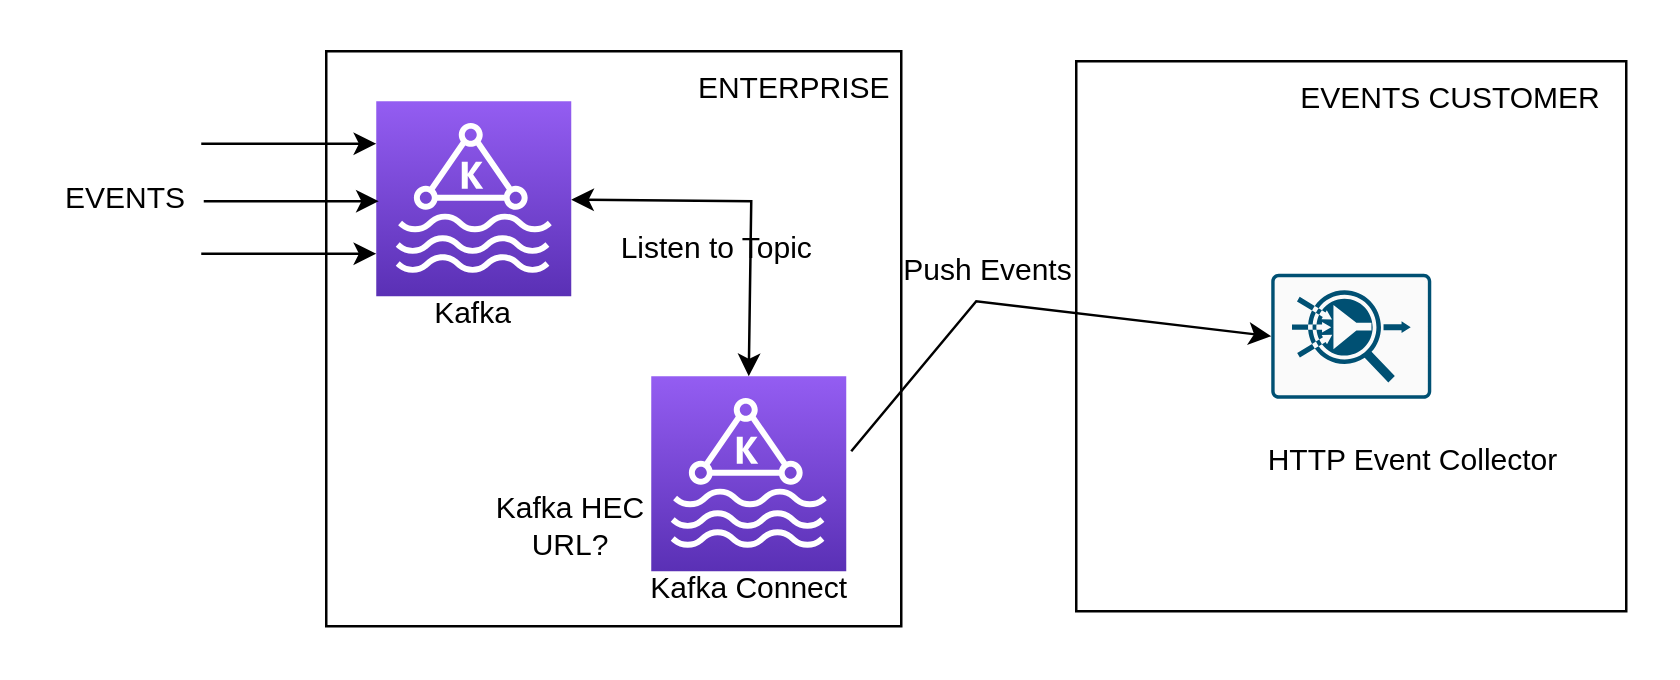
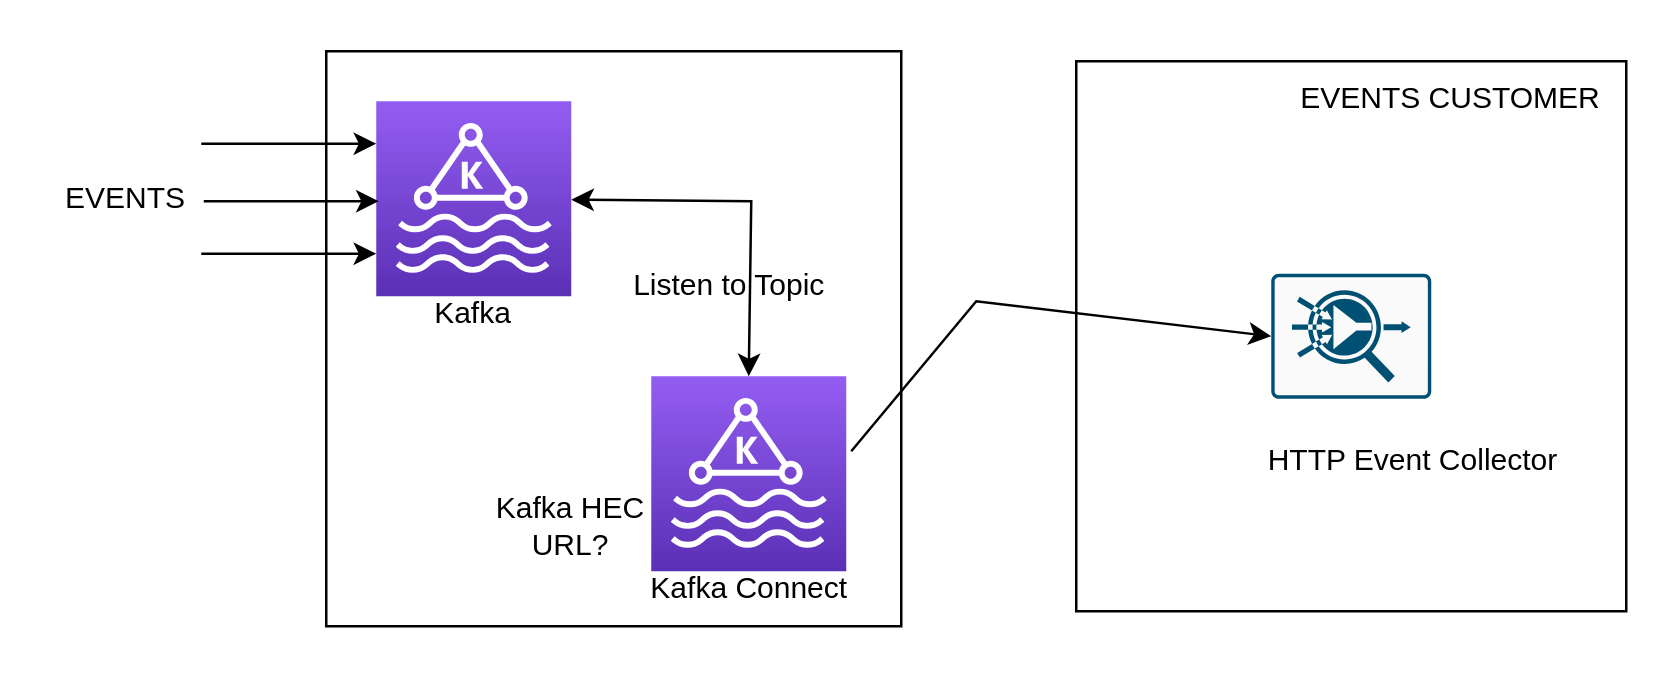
- <mxCell id="14" value="ENTERPRISE" style="text;html=1;strokeColor=none;fillColor=none;align=center;verticalAlign=middle;whiteSpace=wrap;rounded=0;" vertex="1" parent="1"><mxGeometry x="273.5" y="20" width="86.5" height="30" as="geometry" /></mxCell>
- <mxCell id="18" value="Listen to Topic" style="text;html=1;strokeColor=none;fillColor=none;align=center;verticalAlign=middle;whiteSpace=wrap;rounded=0;" vertex="1" parent="1"><mxGeometry x="235" y="79" width="103" height="40" as="geometry" /></mxCell>
+ <mxCell id="18" value="Listen to Topic" style="text;html=1;strokeColor=none;fillColor=none;align=center;verticalAlign=middle;whiteSpace=wrap;rounded=0;" vertex="1" parent="1"><mxGeometry x="240" y="94" width="103" height="40" as="geometry" /></mxCell>
- <mxCell id="19" value="Push Events" style="text;html=1;strokeColor=none;fillColor=none;align=center;verticalAlign=middle;whiteSpace=wrap;rounded=0;" vertex="1" parent="1"><mxGeometry x="360" y="98" width="70" height="20" as="geometry" /></mxCell>
